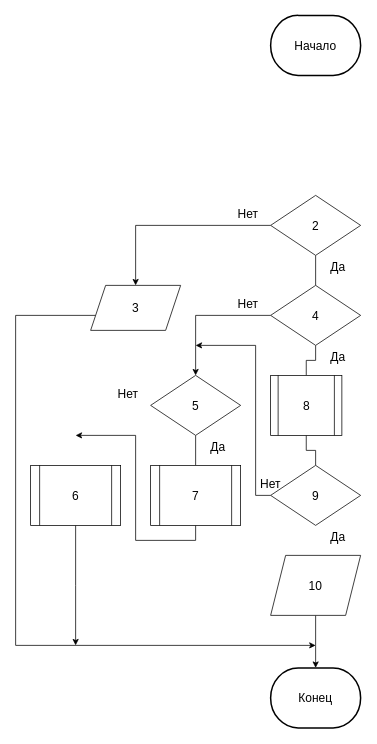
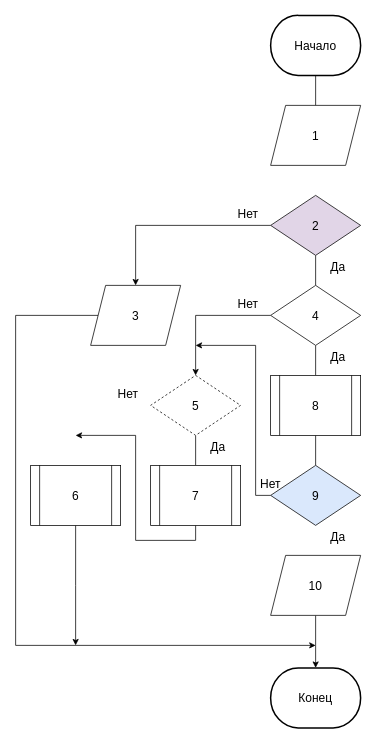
+ <mxCell id="2" style="edgeStyle=orthogonalEdgeStyle;rounded=0;orthogonalLoop=1;jettySize=auto;html=1;entryX=0.5;entryY=0;entryDx=0;entryDy=0;fontSize=16;endArrow=none;endFill=0;" parent="1" source="3" target="19" edge="1"><mxGeometry relative="1" as="geometry" /></mxCell>
+ <mxCell id="19" value="1" style="shape=parallelogram;perimeter=parallelogramPerimeter;whiteSpace=wrap;html=1;fixedSize=1;fontSize=16;" parent="1" vertex="1"><mxGeometry x="360" y="140" width="120" height="80" as="geometry" /></mxCell>
- <mxCell id="6" value="2" style="rhombus;whiteSpace=wrap;html=1;fontSize=16;" parent="1" vertex="1"><mxGeometry x="360" y="260" width="120" height="80" as="geometry" /></mxCell>
+ <mxCell id="6" value="2" style="rhombus;whiteSpace=wrap;html=1;fontSize=16;fillColor=#e1d5e7;" parent="1" vertex="1"><mxGeometry x="360" y="260" width="120" height="80" as="geometry" /></mxCell>
- <mxCell id="10" value="3" style="shape=parallelogram;perimeter=parallelogramPerimeter;whiteSpace=wrap;html=1;fixedSize=1;fontSize=16;" parent="1" vertex="1"><mxGeometry x="120" y="380" width="120" height="60" as="geometry" /></mxCell>
+ <mxCell id="10" value="3" style="shape=parallelogram;perimeter=parallelogramPerimeter;whiteSpace=wrap;html=1;fixedSize=1;fontSize=16;" parent="1" vertex="1"><mxGeometry x="120" y="380" width="120" height="80" as="geometry" /></mxCell>
- <mxCell id="21" value="&lt;div&gt;5&lt;/div&gt;" style="rhombus;whiteSpace=wrap;html=1;fontSize=16;" parent="1" vertex="1"><mxGeometry x="200" y="500" width="120" height="80" as="geometry" /></mxCell>
+ <mxCell id="21" value="&lt;div&gt;5&lt;/div&gt;" style="rhombus;whiteSpace=wrap;html=1;fontSize=16;dashed=1;" parent="1" vertex="1"><mxGeometry x="200" y="500" width="120" height="80" as="geometry" /></mxCell>
- <mxCell id="17" value="8" style="shape=process;whiteSpace=wrap;html=1;backgroundOutline=1;fontSize=16;" parent="1" vertex="1"><mxGeometry x="360" y="500" width="95" height="80" as="geometry" /></mxCell>
+ <mxCell id="17" value="8" style="shape=process;whiteSpace=wrap;html=1;backgroundOutline=1;fontSize=16;" parent="1" vertex="1"><mxGeometry x="360" y="500" width="120" height="80" as="geometry" /></mxCell>
- <mxCell id="29" value="9" style="rhombus;whiteSpace=wrap;html=1;fontSize=16;" parent="1" vertex="1"><mxGeometry x="360" y="620" width="120" height="80" as="geometry" /></mxCell>
+ <mxCell id="29" value="9" style="rhombus;whiteSpace=wrap;html=1;fontSize=16;fillColor=#dae8fc;" parent="1" vertex="1"><mxGeometry x="360" y="620" width="120" height="80" as="geometry" /></mxCell>
